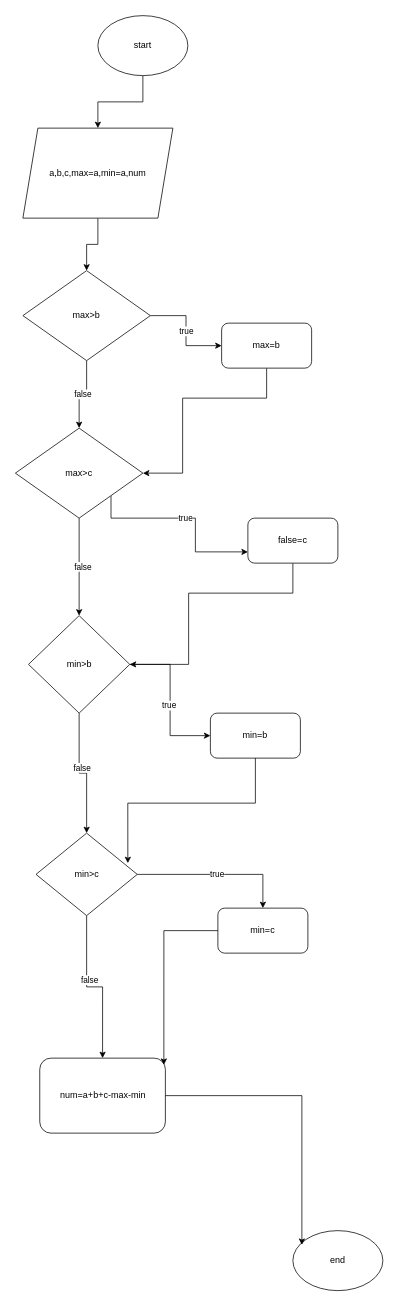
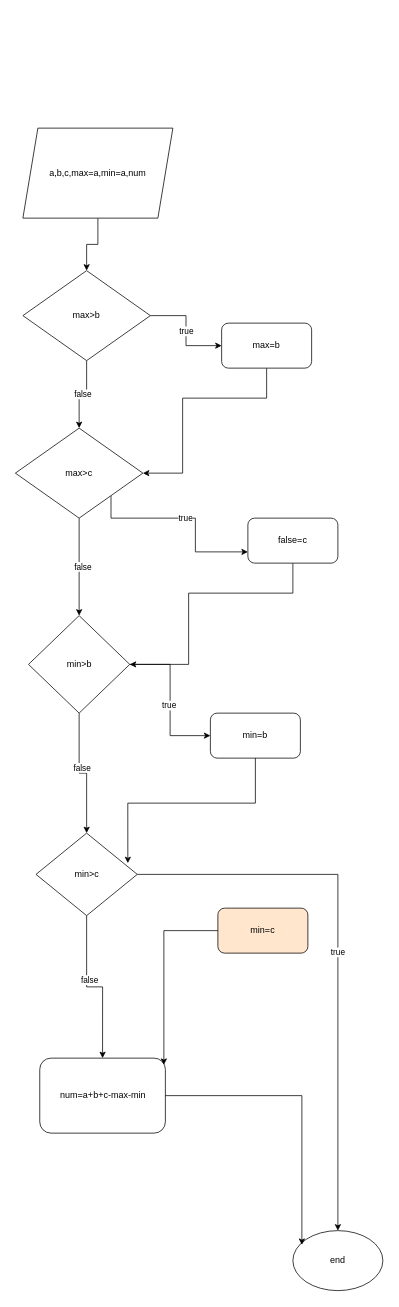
- <mxCell id="3" value="start" style="ellipse;whiteSpace=wrap;html=1;" vertex="1" parent="1"><mxGeometry x="130" y="20" width="120" height="80" as="geometry" /></mxCell>
- <mxCell id="2" style="edgeStyle=orthogonalEdgeStyle;rounded=0;orthogonalLoop=1;jettySize=auto;html=1;" edge="1" parent="1" source="3" target="5"><mxGeometry relative="1" as="geometry" /></mxCell>
- <mxCell id="23" value="true" style="edgeStyle=orthogonalEdgeStyle;rounded=0;orthogonalLoop=1;jettySize=auto;html=1;entryX=0.5;entryY=0;entryDx=0;entryDy=0;" edge="1" parent="1" source="26" target="28"><mxGeometry relative="1" as="geometry" /></mxCell>
+ <mxCell id="23" value="true" style="edgeStyle=orthogonalEdgeStyle;rounded=0;orthogonalLoop=1;jettySize=auto;html=1;" edge="1" parent="1" source="26" target="30"><mxGeometry relative="1" as="geometry" /></mxCell>
- <mxCell id="28" value="min=c" style="rounded=1;whiteSpace=wrap;html=1;" vertex="1" parent="1"><mxGeometry x="290" y="1210" width="120" height="60" as="geometry" /></mxCell>
+ <mxCell id="28" value="min=c" style="rounded=1;whiteSpace=wrap;html=1;fillColor=#ffe6cc;" vertex="1" parent="1"><mxGeometry x="290" y="1210" width="120" height="60" as="geometry" /></mxCell>
